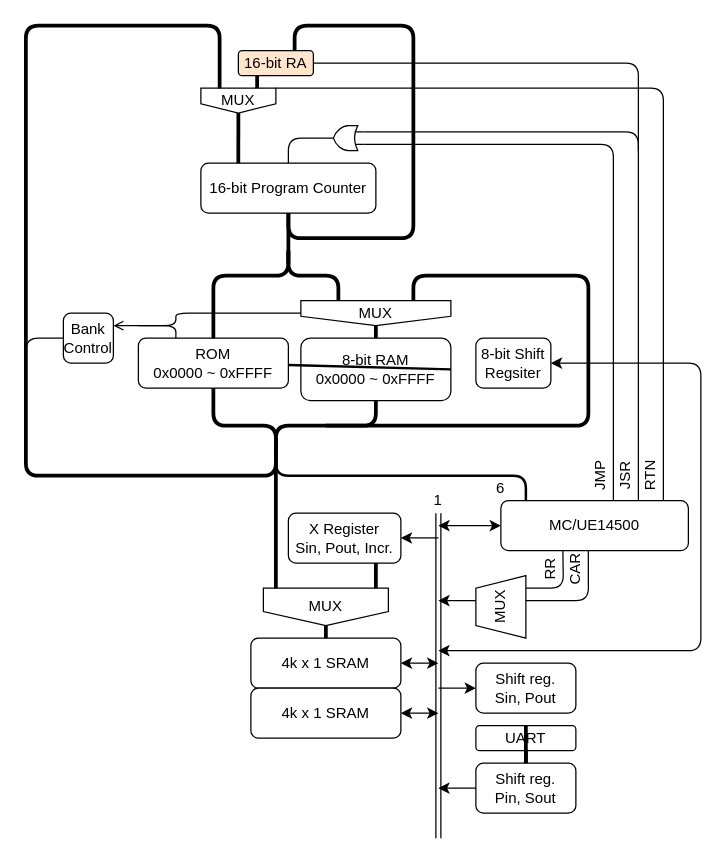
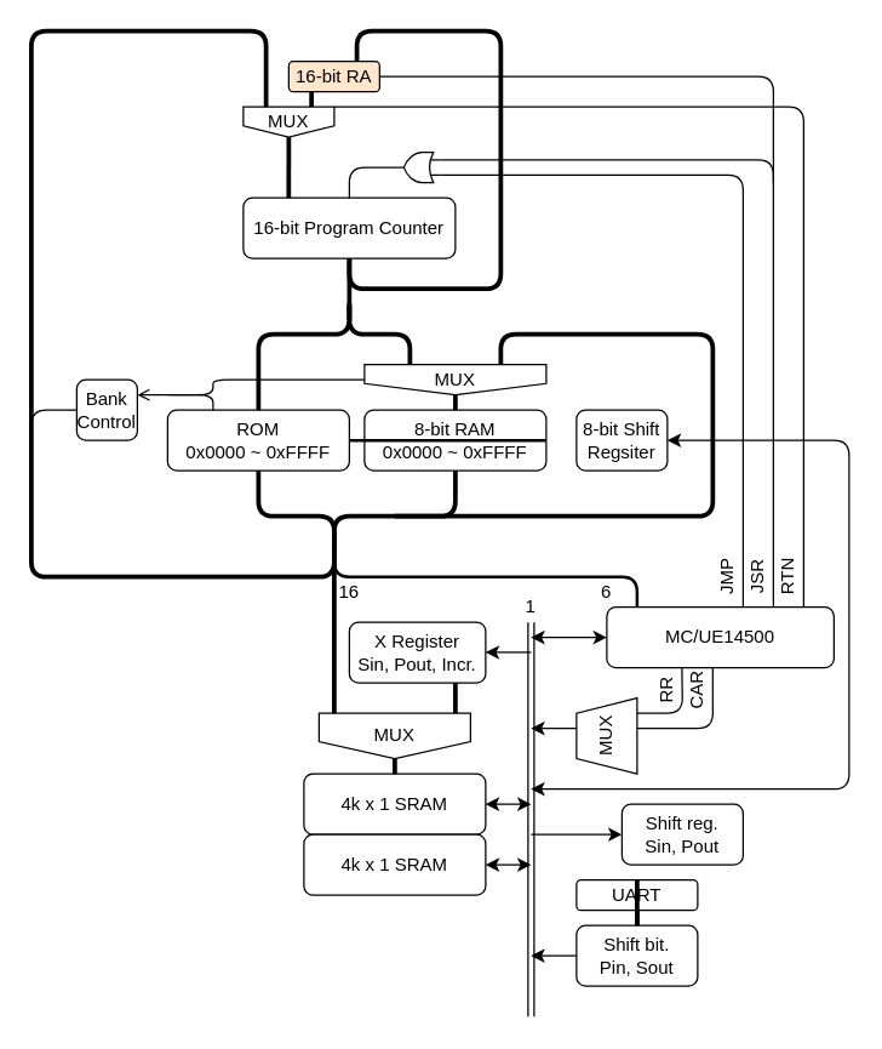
- <mxCell id="51" value="8-bit RAM&lt;br&gt;0x0000 ~ 0xFFFF" style="rounded=1;whiteSpace=wrap;html=1;" vertex="1" parent="1"><mxGeometry x="240" y="270" width="120" height="50" as="geometry" /></mxCell>
+ <mxCell id="51" value="8-bit RAM&lt;br&gt;0x0000 ~ 0xFFFF" style="rounded=1;whiteSpace=wrap;html=1;" vertex="1" parent="1"><mxGeometry x="240" y="270" width="120" height="40" as="geometry" /></mxCell>
+ <mxCell id="6" value="16" style="text;html=1;strokeColor=none;fillColor=none;align=center;verticalAlign=middle;whiteSpace=wrap;rounded=0;" parent="1" vertex="1"><mxGeometry x="210" y="380" width="40" height="20" as="geometry" /></mxCell>
- <mxCell id="42" value="Shift reg.&lt;br&gt;Sin, Pout" style="rounded=1;whiteSpace=wrap;html=1;" parent="1" vertex="1"><mxGeometry x="380" y="530" width="80" height="40" as="geometry" /></mxCell>
+ <mxCell id="42" value="Shift reg.&lt;br&gt;Sin, Pout" style="rounded=1;whiteSpace=wrap;html=1;" parent="1" vertex="1"><mxGeometry x="410" y="530" width="80" height="40" as="geometry" /></mxCell>
- <mxCell id="43" value="Shift reg.&lt;br&gt;Pin, Sout" style="rounded=1;whiteSpace=wrap;html=1;" parent="1" vertex="1"><mxGeometry x="380" y="610" width="80" height="40" as="geometry" /></mxCell>
+ <mxCell id="43" value="Shift bit.&lt;br&gt;Pin, Sout" style="rounded=1;whiteSpace=wrap;html=1;" parent="1" vertex="1"><mxGeometry x="380" y="610" width="80" height="40" as="geometry" /></mxCell>
